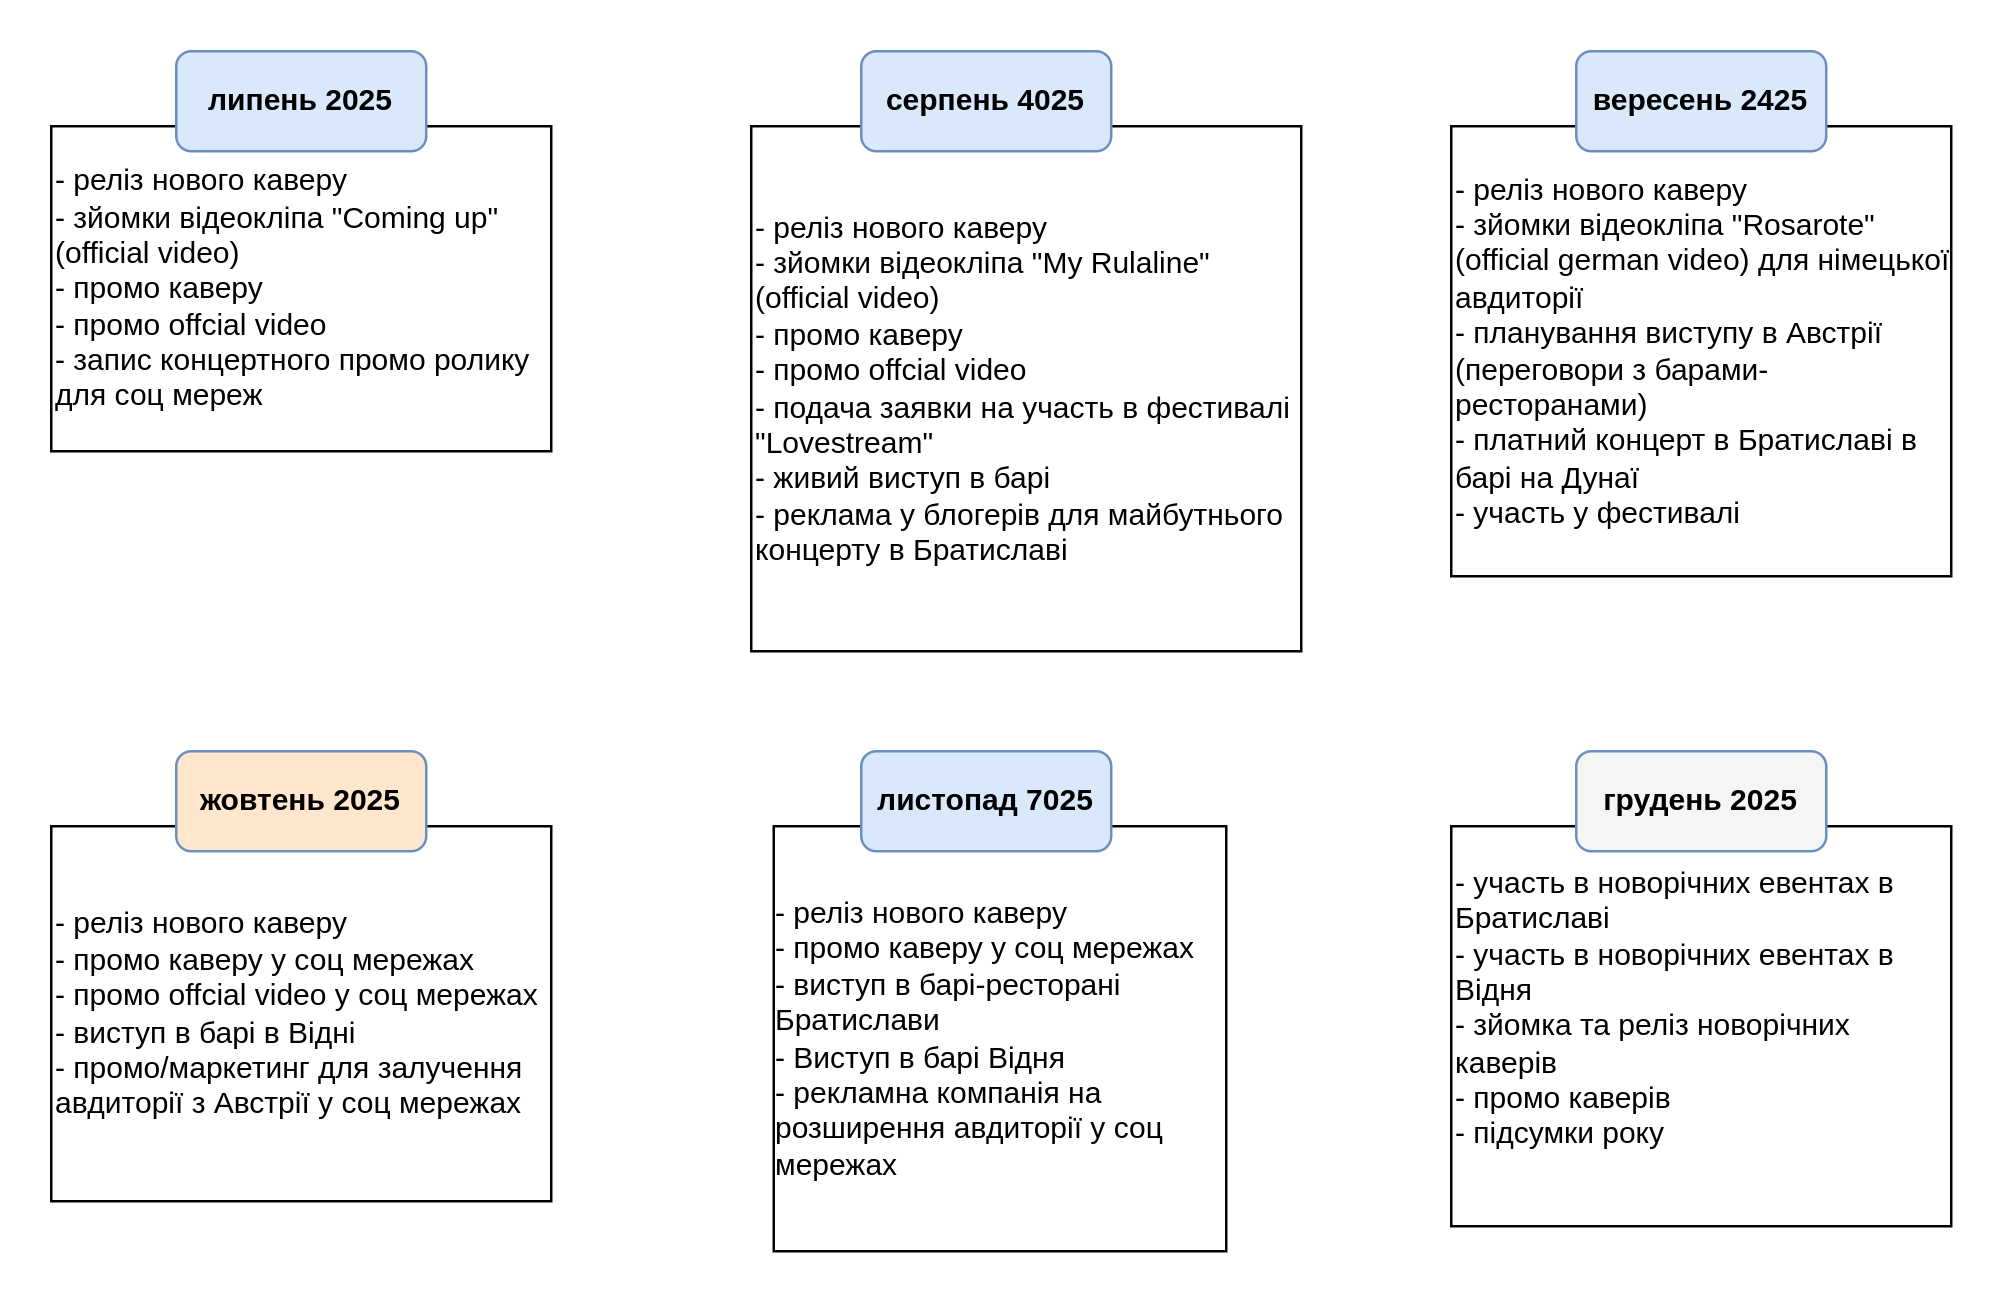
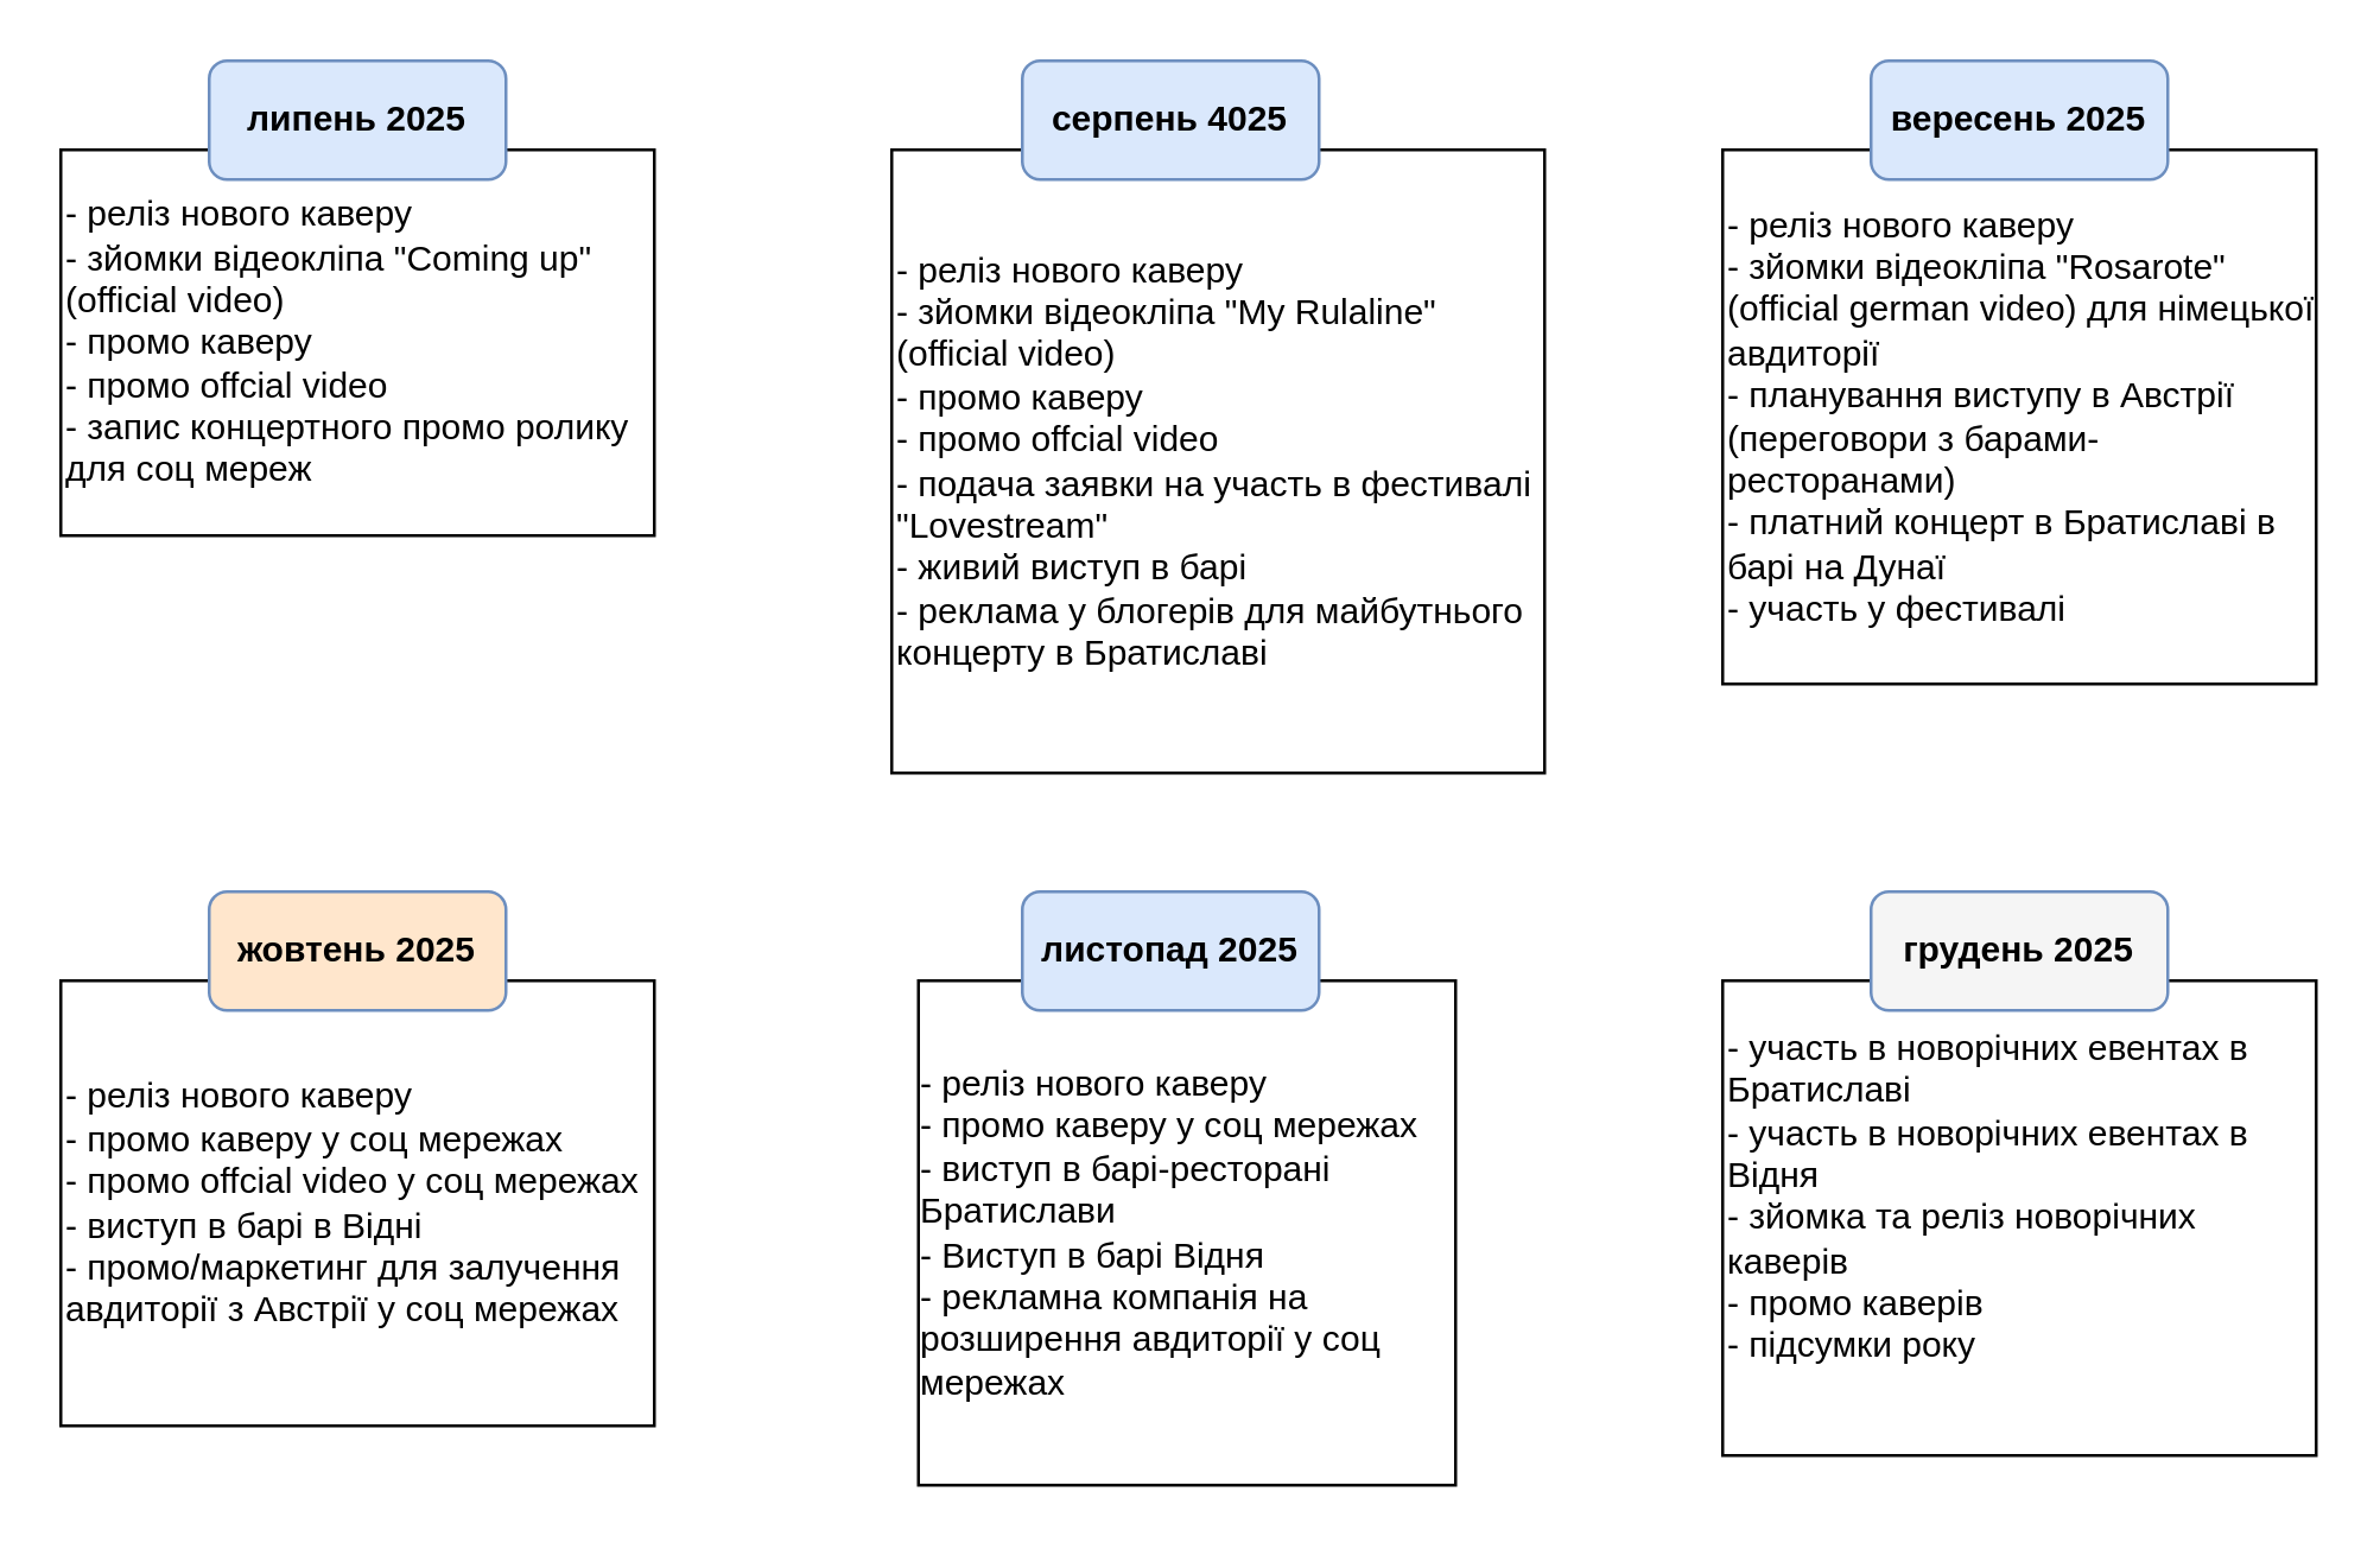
- <mxCell id="7" value="&lt;b&gt;вересень 2425&lt;/b&gt;" style="rounded=1;whiteSpace=wrap;html=1;fillColor=#dae8fc;strokeColor=#6c8ebf;" vertex="1" parent="1"><mxGeometry x="630" y="20" width="100" height="40" as="geometry" /></mxCell>
+ <mxCell id="7" value="&lt;b&gt;вересень 2025&lt;/b&gt;" style="rounded=1;whiteSpace=wrap;html=1;fillColor=#dae8fc;strokeColor=#6c8ebf;" vertex="1" parent="1"><mxGeometry x="630" y="20" width="100" height="40" as="geometry" /></mxCell>
- <mxCell id="11" value="&lt;b&gt;листопад 7025&lt;/b&gt;" style="rounded=1;whiteSpace=wrap;html=1;fillColor=#dae8fc;strokeColor=#6c8ebf;" vertex="1" parent="1"><mxGeometry x="344" y="300" width="100" height="40" as="geometry" /></mxCell>
+ <mxCell id="11" value="&lt;b&gt;листопад 2025&lt;/b&gt;" style="rounded=1;whiteSpace=wrap;html=1;fillColor=#dae8fc;strokeColor=#6c8ebf;" vertex="1" parent="1"><mxGeometry x="344" y="300" width="100" height="40" as="geometry" /></mxCell>
